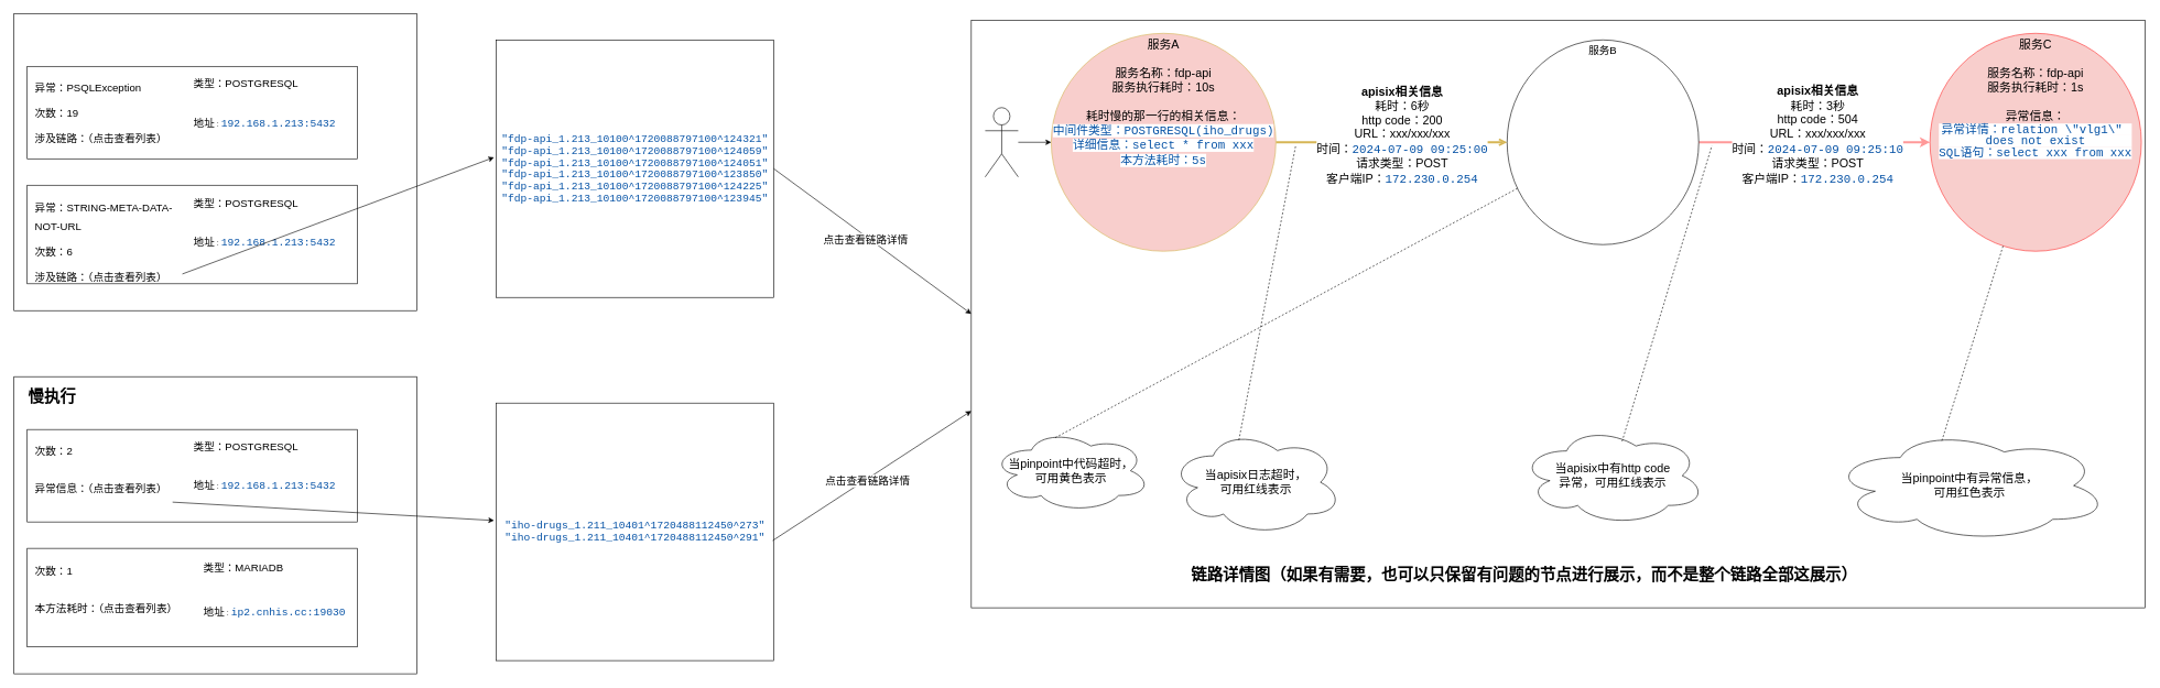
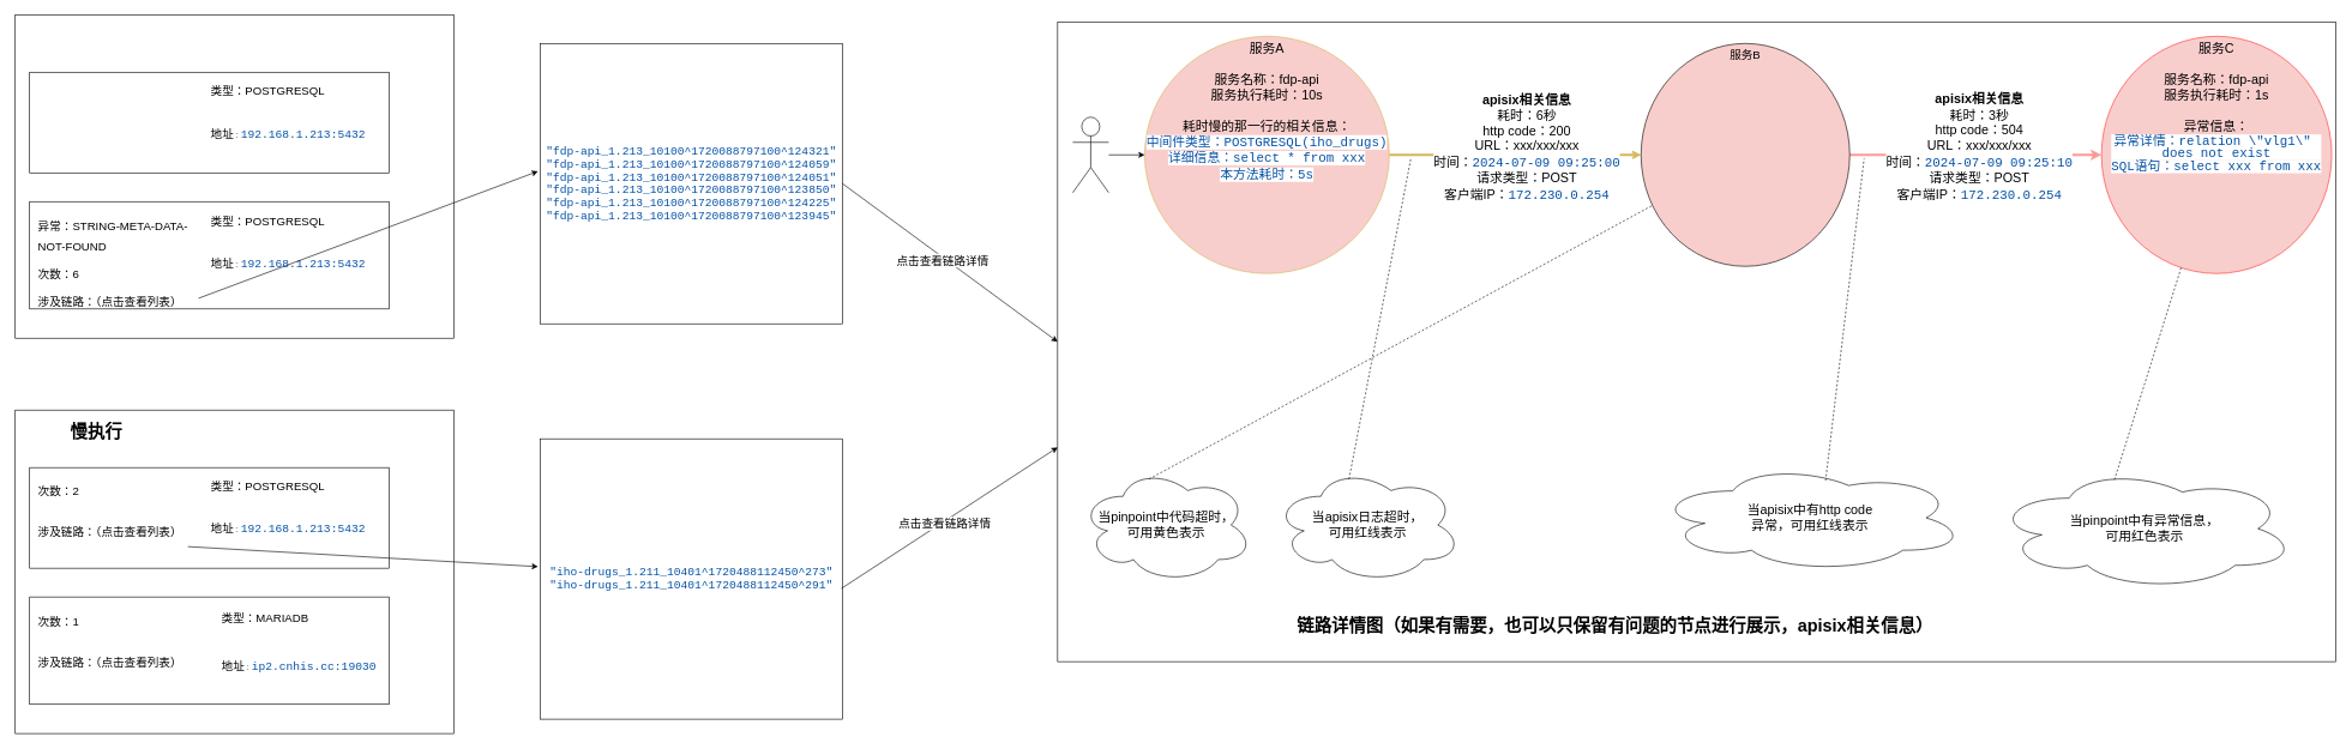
- <mxCell id="5" value="&lt;h1 style=&quot;margin-top: 0px;&quot;&gt;&lt;span style=&quot;font-weight: normal;&quot;&gt;&lt;font style=&quot;font-size: 16px;&quot;&gt;异常：PSQLException&lt;/font&gt;&lt;/span&gt;&lt;/h1&gt;&lt;div&gt;&lt;span style=&quot;font-weight: normal;&quot;&gt;&lt;font style=&quot;font-size: 16px;&quot;&gt;次数：19&lt;/font&gt;&lt;/span&gt;&lt;/div&gt;&lt;div&gt;&lt;span style=&quot;font-weight: normal;&quot;&gt;&lt;font style=&quot;font-size: 16px;&quot;&gt;&lt;br&gt;&lt;/font&gt;&lt;/span&gt;&lt;/div&gt;&lt;div&gt;&lt;span style=&quot;font-weight: normal;&quot;&gt;&lt;font style=&quot;font-size: 16px;&quot;&gt;涉及链路：（点击查看列表）&lt;/font&gt;&lt;/span&gt;&lt;/div&gt;" style="text;html=1;whiteSpace=wrap;overflow=hidden;rounded=0;" vertex="1" parent="3"><mxGeometry x="10" y="10" width="230" height="110" as="geometry" /></mxCell>
- <mxCell id="35" value="&lt;font style=&quot;font-size: 16px;&quot;&gt;服务B&lt;/font&gt;&lt;div&gt;&lt;font style=&quot;font-size: 16px;&quot;&gt;&lt;br&gt;&lt;/font&gt;&lt;/div&gt;&lt;div&gt;&lt;font style=&quot;font-size: 16px;&quot;&gt;&lt;br&gt;&lt;/font&gt;&lt;/div&gt;" style="ellipse;whiteSpace=wrap;html=1;verticalAlign=top;" vertex="1" parent="1"><mxGeometry x="2280" y="60" width="290" height="310" as="geometry" /></mxCell>
+ <mxCell id="35" value="&lt;font style=&quot;font-size: 16px;&quot;&gt;服务B&lt;/font&gt;&lt;div&gt;&lt;font style=&quot;font-size: 16px;&quot;&gt;&lt;br&gt;&lt;/font&gt;&lt;/div&gt;&lt;div&gt;&lt;font style=&quot;font-size: 16px;&quot;&gt;&lt;br&gt;&lt;/font&gt;&lt;/div&gt;" style="ellipse;whiteSpace=wrap;html=1;verticalAlign=top;fillColor=#f8cecc;" vertex="1" parent="1"><mxGeometry x="2280" y="60" width="290" height="310" as="geometry" /></mxCell>
- <mxCell id="9" value="&lt;h1 style=&quot;margin-top: 0px;&quot;&gt;&lt;span style=&quot;font-size: 19px; font-weight: normal;&quot;&gt;&lt;font style=&quot;font-size: 16px;&quot;&gt;异常：&lt;/font&gt;&lt;/span&gt;&lt;font style=&quot;font-size: 16px; font-weight: normal;&quot;&gt;STRING-META-DATA-NOT-URL&lt;/font&gt;&lt;/h1&gt;&lt;div&gt;&lt;span style=&quot;font-weight: normal;&quot;&gt;&lt;font style=&quot;font-size: 16px;&quot;&gt;次数：6&lt;/font&gt;&lt;/span&gt;&lt;/div&gt;&lt;div&gt;&lt;span style=&quot;font-weight: normal;&quot;&gt;&lt;font style=&quot;font-size: 16px;&quot;&gt;&lt;br&gt;&lt;/font&gt;&lt;/span&gt;&lt;/div&gt;&lt;div&gt;&lt;span style=&quot;font-weight: normal;&quot;&gt;&lt;font style=&quot;font-size: 16px;&quot;&gt;涉及链路：（点击查看列表）&lt;/font&gt;&lt;/span&gt;&lt;/div&gt;" style="text;html=1;whiteSpace=wrap;overflow=hidden;rounded=0;" vertex="1" parent="7"><mxGeometry x="10" y="10.667" width="220" height="149.333" as="geometry" /></mxCell>
+ <mxCell id="9" value="&lt;h1 style=&quot;margin-top: 0px;&quot;&gt;&lt;span style=&quot;font-size: 19px; font-weight: normal;&quot;&gt;&lt;font style=&quot;font-size: 16px;&quot;&gt;异常：&lt;/font&gt;&lt;/span&gt;&lt;font style=&quot;font-size: 16px; font-weight: normal;&quot;&gt;STRING-META-DATA-NOT-FOUND&lt;/font&gt;&lt;/h1&gt;&lt;div&gt;&lt;span style=&quot;font-weight: normal;&quot;&gt;&lt;font style=&quot;font-size: 16px;&quot;&gt;次数：6&lt;/font&gt;&lt;/span&gt;&lt;/div&gt;&lt;div&gt;&lt;span style=&quot;font-weight: normal;&quot;&gt;&lt;font style=&quot;font-size: 16px;&quot;&gt;&lt;br&gt;&lt;/font&gt;&lt;/span&gt;&lt;/div&gt;&lt;div&gt;&lt;span style=&quot;font-weight: normal;&quot;&gt;&lt;font style=&quot;font-size: 16px;&quot;&gt;涉及链路：（点击查看列表）&lt;/font&gt;&lt;/span&gt;&lt;/div&gt;" style="text;html=1;whiteSpace=wrap;overflow=hidden;rounded=0;" vertex="1" parent="7"><mxGeometry x="10" y="10.667" width="220" height="149.333" as="geometry" /></mxCell>
- <mxCell id="24" value="&lt;h1 style=&quot;margin-top: 0px;&quot;&gt;慢执行&lt;/h1&gt;" style="text;html=1;whiteSpace=wrap;overflow=hidden;rounded=0;" vertex="1" parent="1"><mxGeometry x="40" y="580" width="170" height="50" as="geometry" /></mxCell>
+ <mxCell id="24" value="&lt;h1 style=&quot;margin-top: 0px;&quot;&gt;慢执行&lt;/h1&gt;" style="text;html=1;whiteSpace=wrap;overflow=hidden;rounded=0;" vertex="1" parent="1"><mxGeometry x="95" y="580" width="170" height="50" as="geometry" /></mxCell>
- <mxCell id="16" value="&lt;h1 style=&quot;margin-top: 0px;&quot;&gt;&lt;span style=&quot;font-size: 16px; font-weight: normal; background-color: initial;&quot;&gt;次数：2&lt;/span&gt;&lt;br&gt;&lt;/h1&gt;&lt;div&gt;&lt;span style=&quot;font-weight: normal;&quot;&gt;&lt;font style=&quot;font-size: 16px;&quot;&gt;&lt;br&gt;&lt;/font&gt;&lt;/span&gt;&lt;/div&gt;&lt;div&gt;&lt;span style=&quot;font-weight: normal;&quot;&gt;&lt;font style=&quot;font-size: 16px;&quot;&gt;异常信息：（点击查看列表）&lt;/font&gt;&lt;/span&gt;&lt;/div&gt;" style="text;html=1;whiteSpace=wrap;overflow=hidden;rounded=0;" vertex="1" parent="14"><mxGeometry x="10" y="10" width="230" height="110" as="geometry" /></mxCell>
+ <mxCell id="16" value="&lt;h1 style=&quot;margin-top: 0px;&quot;&gt;&lt;span style=&quot;font-size: 16px; font-weight: normal; background-color: initial;&quot;&gt;次数：2&lt;/span&gt;&lt;br&gt;&lt;/h1&gt;&lt;div&gt;&lt;span style=&quot;font-weight: normal;&quot;&gt;&lt;font style=&quot;font-size: 16px;&quot;&gt;&lt;br&gt;&lt;/font&gt;&lt;/span&gt;&lt;/div&gt;&lt;div&gt;&lt;span style=&quot;font-weight: normal;&quot;&gt;&lt;font style=&quot;font-size: 16px;&quot;&gt;涉及链路：（点击查看列表）&lt;/font&gt;&lt;/span&gt;&lt;/div&gt;" style="text;html=1;whiteSpace=wrap;overflow=hidden;rounded=0;" vertex="1" parent="14"><mxGeometry x="10" y="10" width="230" height="110" as="geometry" /></mxCell>
- <mxCell id="37" value="&lt;font style=&quot;font-size: 18px;&quot;&gt;当pinpoint中代码超时，&lt;/font&gt;&lt;div style=&quot;font-size: 18px;&quot;&gt;&lt;font style=&quot;font-size: 18px;&quot;&gt;可用黄色表示&lt;/font&gt;&lt;/div&gt;" style="ellipse;shape=cloud;whiteSpace=wrap;html=1;" vertex="1" parent="1"><mxGeometry x="1500" y="650" width="240" height="125" as="geometry" /></mxCell>
+ <mxCell id="37" value="&lt;font style=&quot;font-size: 18px;&quot;&gt;当pinpoint中代码超时，&lt;/font&gt;&lt;div style=&quot;font-size: 18px;&quot;&gt;&lt;font style=&quot;font-size: 18px;&quot;&gt;可用黄色表示&lt;/font&gt;&lt;/div&gt;" style="ellipse;shape=cloud;whiteSpace=wrap;html=1;" vertex="1" parent="1"><mxGeometry x="1500" y="650" width="240" height="160" as="geometry" /></mxCell>
- <mxCell id="41" value="&lt;font style=&quot;font-size: 18px;&quot;&gt;当apisix中有http code&lt;/font&gt;&lt;div style=&quot;font-size: 18px;&quot;&gt;&lt;font style=&quot;font-size: 18px;&quot;&gt;异常，可用红线表示&lt;/font&gt;&lt;/div&gt;" style="ellipse;shape=cloud;whiteSpace=wrap;html=1;" vertex="1" parent="1"><mxGeometry x="2300" y="645" width="280" height="150" as="geometry" /></mxCell>
+ <mxCell id="41" value="&lt;font style=&quot;font-size: 18px;&quot;&gt;当apisix中有http code&lt;/font&gt;&lt;div style=&quot;font-size: 18px;&quot;&gt;&lt;font style=&quot;font-size: 18px;&quot;&gt;异常，可用红线表示&lt;/font&gt;&lt;/div&gt;" style="ellipse;shape=cloud;whiteSpace=wrap;html=1;" vertex="1" parent="1"><mxGeometry x="2300" y="645" width="430" height="150" as="geometry" /></mxCell>
- <mxCell id="20" value="&lt;h1 style=&quot;margin-top: 0px;&quot;&gt;&lt;span style=&quot;font-size: 16px; font-weight: normal; background-color: initial;&quot;&gt;次数：1&lt;/span&gt;&lt;/h1&gt;&lt;div&gt;&lt;span style=&quot;font-size: 16px; font-weight: normal; background-color: initial;&quot;&gt;&lt;br&gt;&lt;/span&gt;&lt;/div&gt;&lt;div&gt;&lt;span style=&quot;font-weight: normal;&quot;&gt;&lt;font style=&quot;font-size: 16px;&quot;&gt;本方法耗时：（点击查看列表）&lt;/font&gt;&lt;/span&gt;&lt;/div&gt;" style="text;html=1;whiteSpace=wrap;overflow=hidden;rounded=0;" vertex="1" parent="18"><mxGeometry x="10" y="10.667" width="220" height="149.333" as="geometry" /></mxCell>
+ <mxCell id="20" value="&lt;h1 style=&quot;margin-top: 0px;&quot;&gt;&lt;span style=&quot;font-size: 16px; font-weight: normal; background-color: initial;&quot;&gt;次数：1&lt;/span&gt;&lt;/h1&gt;&lt;div&gt;&lt;span style=&quot;font-size: 16px; font-weight: normal; background-color: initial;&quot;&gt;&lt;br&gt;&lt;/span&gt;&lt;/div&gt;&lt;div&gt;&lt;span style=&quot;font-weight: normal;&quot;&gt;&lt;font style=&quot;font-size: 16px;&quot;&gt;涉及链路：（点击查看列表）&lt;/font&gt;&lt;/span&gt;&lt;/div&gt;" style="text;html=1;whiteSpace=wrap;overflow=hidden;rounded=0;" vertex="1" parent="18"><mxGeometry x="10" y="10.667" width="220" height="149.333" as="geometry" /></mxCell>
- <mxCell id="47" value="&lt;h1 style=&quot;margin-top: 0px;&quot;&gt;链路详情图（如果有需要，也可以只保留有问题的节点进行展示，而不是整个链路全部这展示）&lt;/h1&gt;&lt;p&gt;&lt;br&gt;&lt;/p&gt;" style="text;html=1;whiteSpace=wrap;overflow=hidden;rounded=0;" vertex="1" parent="1"><mxGeometry x="1800" y="850" width="1010" height="120" as="geometry" /></mxCell>
+ <mxCell id="47" value="&lt;h1 style=&quot;margin-top: 0px;&quot;&gt;链路详情图（如果有需要，也可以只保留有问题的节点进行展示，apisix相关信息）&lt;/h1&gt;&lt;p&gt;&lt;br&gt;&lt;/p&gt;" style="text;html=1;whiteSpace=wrap;overflow=hidden;rounded=0;" vertex="1" parent="1"><mxGeometry x="1800" y="850" width="1010" height="120" as="geometry" /></mxCell>
